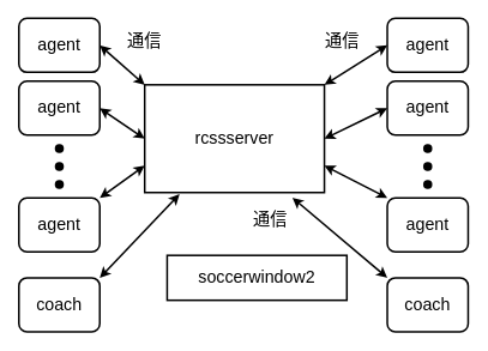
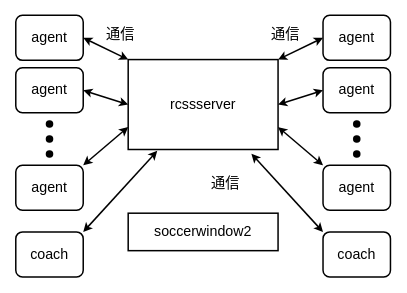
- <mxCell id="2" value="rcssserver" style="rounded=0;whiteSpace=wrap;html=1;fontSize=19;strokeWidth=2;" parent="1" vertex="1"><mxGeometry x="160" y="94" width="200" height="120" as="geometry" /></mxCell>
+ <mxCell id="2" value="rcssserver" style="rounded=0;whiteSpace=wrap;html=1;fontSize=19;strokeWidth=2;" parent="1" vertex="1"><mxGeometry x="170" y="79" width="200" height="120" as="geometry" /></mxCell>
- <mxCell id="21" value="soccerwindow2" style="rounded=0;whiteSpace=wrap;html=1;fontSize=19;strokeWidth=2;" parent="1" vertex="1"><mxGeometry x="185" y="284" width="200" height="50" as="geometry" /></mxCell>
+ <mxCell id="21" value="soccerwindow2" style="rounded=0;whiteSpace=wrap;html=1;fontSize=19;strokeWidth=2;" parent="1" vertex="1"><mxGeometry x="170" y="284" width="200" height="50" as="geometry" /></mxCell>
